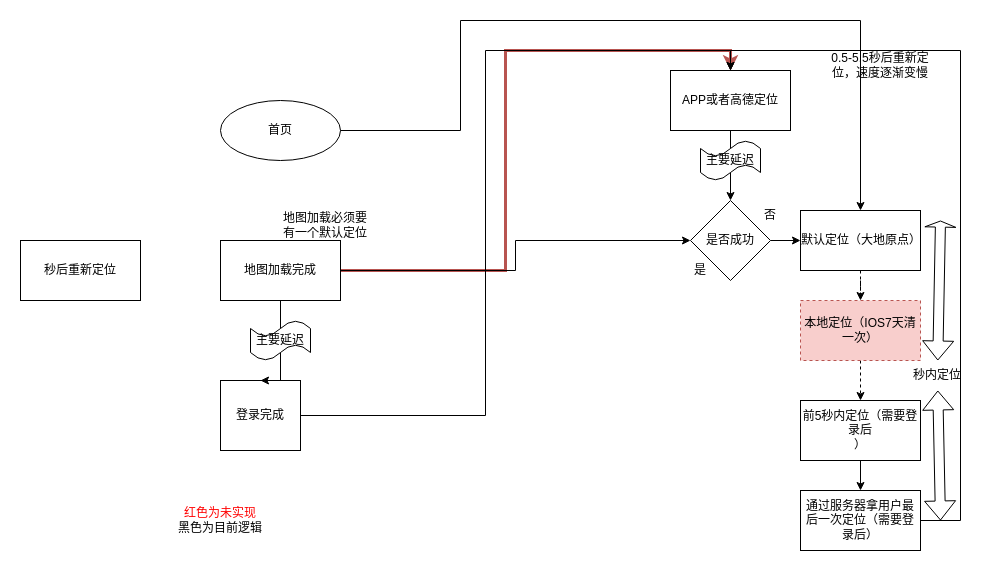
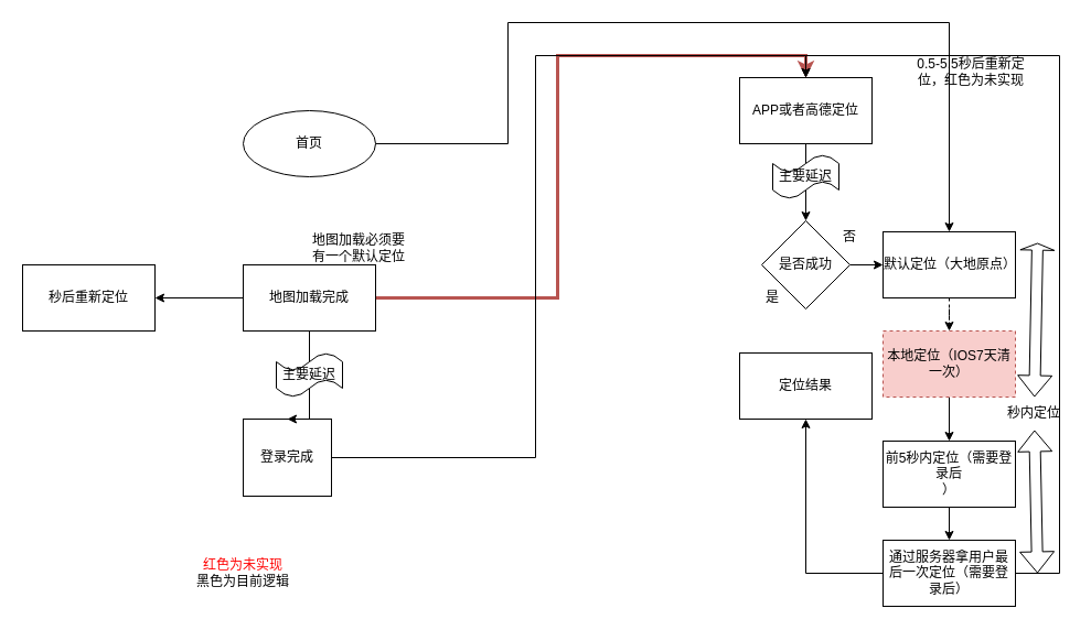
- <mxCell id="27" value="0.5-5.5秒后重新定位，速度逐渐变慢" style="text;html=1;strokeColor=none;fillColor=none;align=center;verticalAlign=middle;whiteSpace=wrap;rounded=0;" parent="1" vertex="1"><mxGeometry x="820" y="50" width="120" height="30" as="geometry" /></mxCell>
+ <mxCell id="27" value="0.5-5.5秒后重新定位，红色为未实现" style="text;html=1;strokeColor=none;fillColor=none;align=center;verticalAlign=middle;whiteSpace=wrap;rounded=0;" parent="1" vertex="1"><mxGeometry x="820" y="50" width="120" height="30" as="geometry" /></mxCell>
- <mxCell id="4" value="" style="edgeStyle=orthogonalEdgeStyle;rounded=0;orthogonalLoop=1;jettySize=auto;html=1;" parent="1" source="6" target="12" edge="1"><mxGeometry relative="1" as="geometry" /></mxCell>
+ <mxCell id="4" value="" style="edgeStyle=orthogonalEdgeStyle;rounded=0;orthogonalLoop=1;jettySize=auto;html=1;" parent="1" source="6" target="25" edge="1"><mxGeometry relative="1" as="geometry" /></mxCell>
+ <mxCell id="24" value="定位结果" style="rounded=0;whiteSpace=wrap;html=1;" parent="1" vertex="1"><mxGeometry x="670" y="320" width="120" height="60" as="geometry" /></mxCell>
- <mxCell id="22" value="" style="edgeStyle=orthogonalEdgeStyle;rounded=0;orthogonalLoop=1;jettySize=auto;html=1;dashed=1;" parent="1" source="23" target="21" edge="1"><mxGeometry relative="1" as="geometry" /></mxCell>
+ <mxCell id="22" value="" style="edgeStyle=orthogonalEdgeStyle;rounded=0;orthogonalLoop=1;jettySize=auto;html=1;" parent="1" source="23" target="21" edge="1"><mxGeometry relative="1" as="geometry" /></mxCell>
+ <mxCell id="17" style="edgeStyle=orthogonalEdgeStyle;rounded=0;orthogonalLoop=1;jettySize=auto;html=1;entryX=0.5;entryY=1;entryDx=0;entryDy=0;" parent="1" source="19" target="24" edge="1"><mxGeometry relative="1" as="geometry" /></mxCell>
